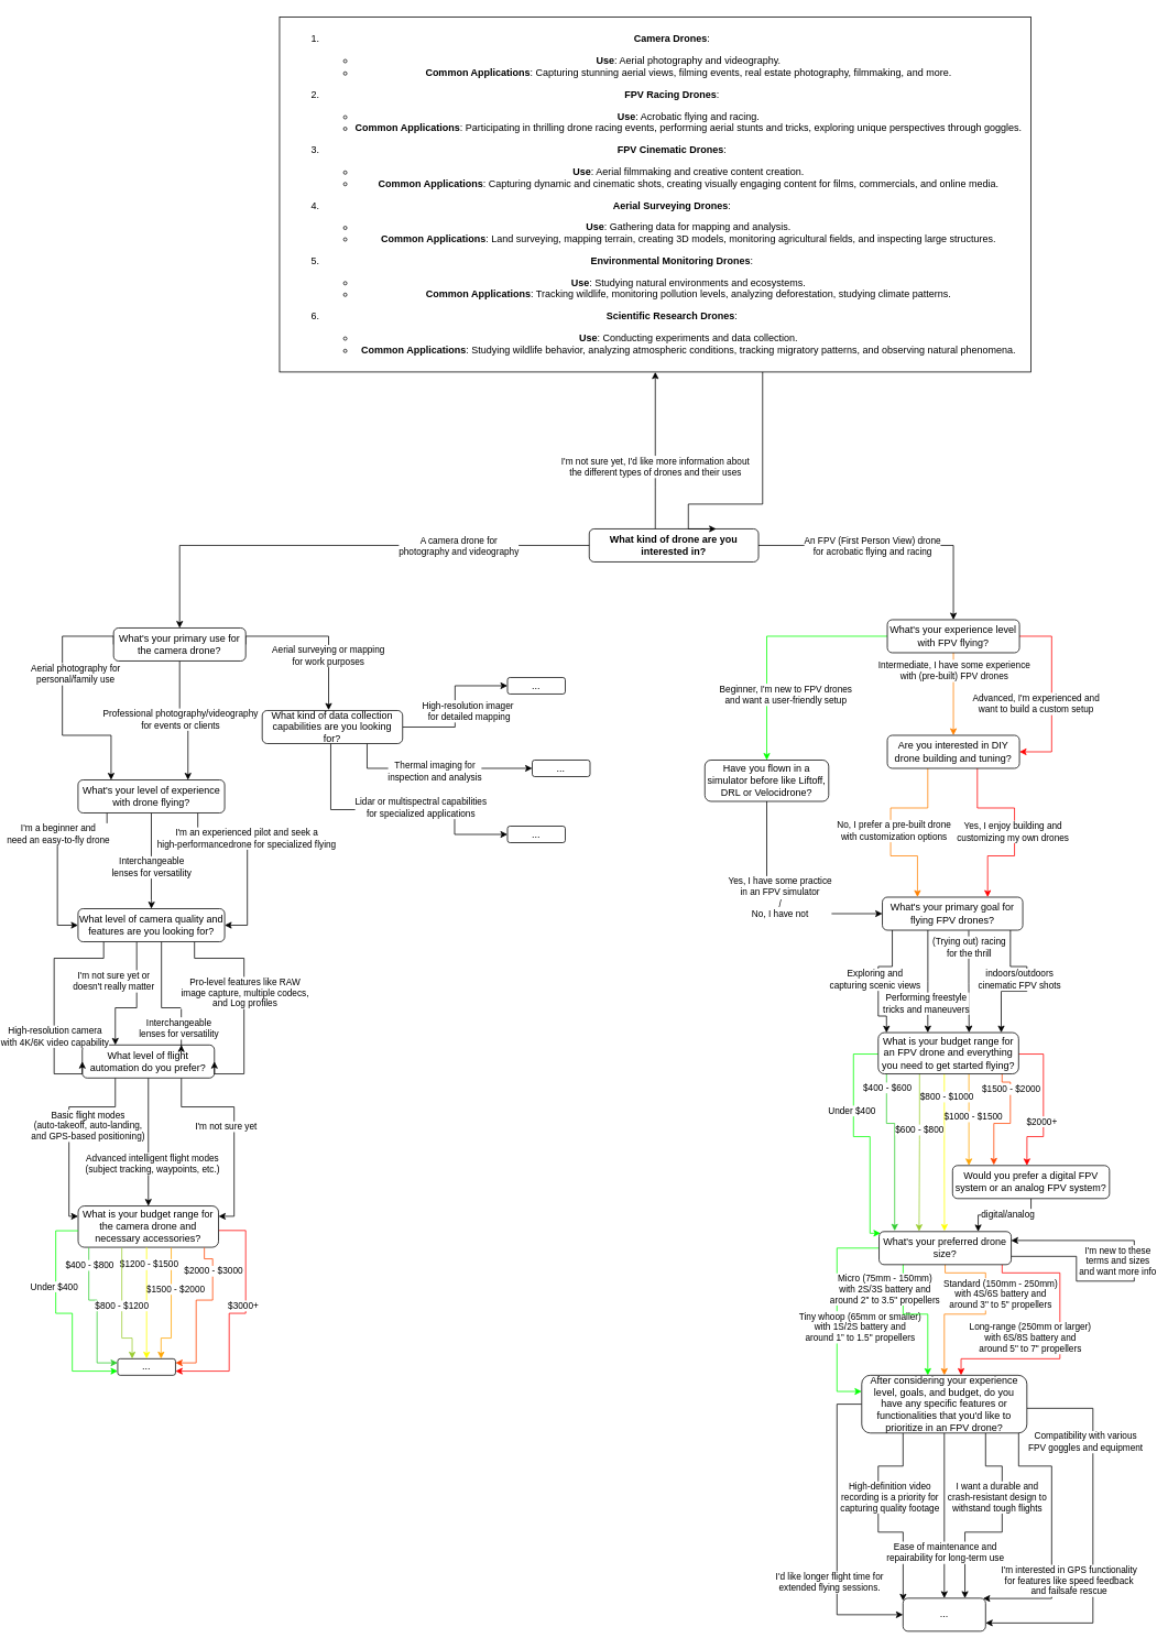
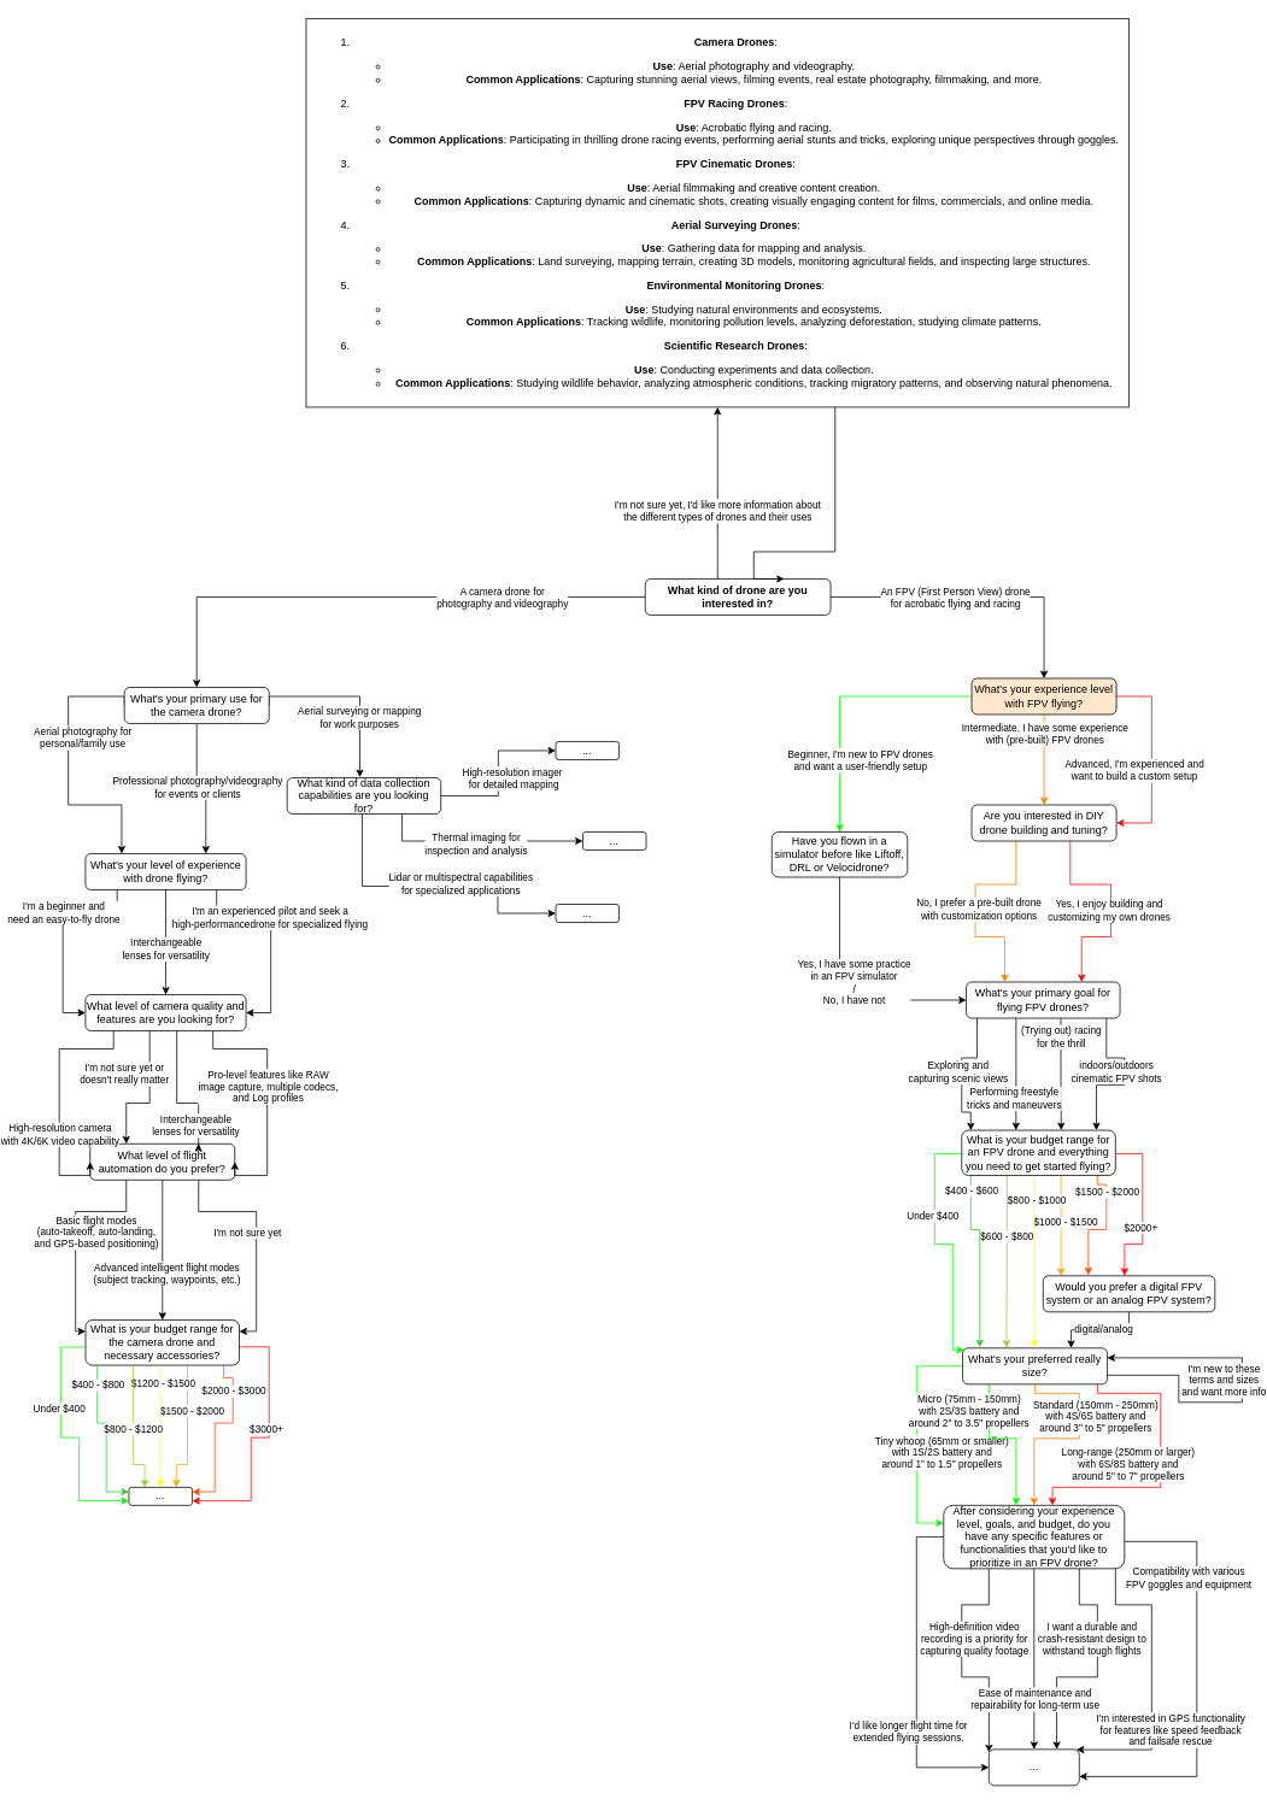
- <mxCell id="35" value="&lt;div&gt;What's your experience level with FPV flying?&lt;/div&gt;" style="rounded=1;whiteSpace=wrap;html=1;" parent="1" vertex="1"><mxGeometry x="1029" y="750" width="160" height="40" as="geometry" /></mxCell>
+ <mxCell id="35" value="&lt;div&gt;What's your experience level with FPV flying?&lt;/div&gt;" style="rounded=1;whiteSpace=wrap;html=1;fillColor=#ffe6cc;" parent="1" vertex="1"><mxGeometry x="1029" y="750" width="160" height="40" as="geometry" /></mxCell>
- <mxCell id="105" value="What's your preferred drone size?" style="rounded=1;whiteSpace=wrap;html=1;" parent="1" vertex="1"><mxGeometry x="1019" y="1491" width="160" height="40" as="geometry" /></mxCell>
+ <mxCell id="105" value="What's your preferred really size?" style="rounded=1;whiteSpace=wrap;html=1;" parent="1" vertex="1"><mxGeometry x="1019" y="1491" width="160" height="40" as="geometry" /></mxCell>
